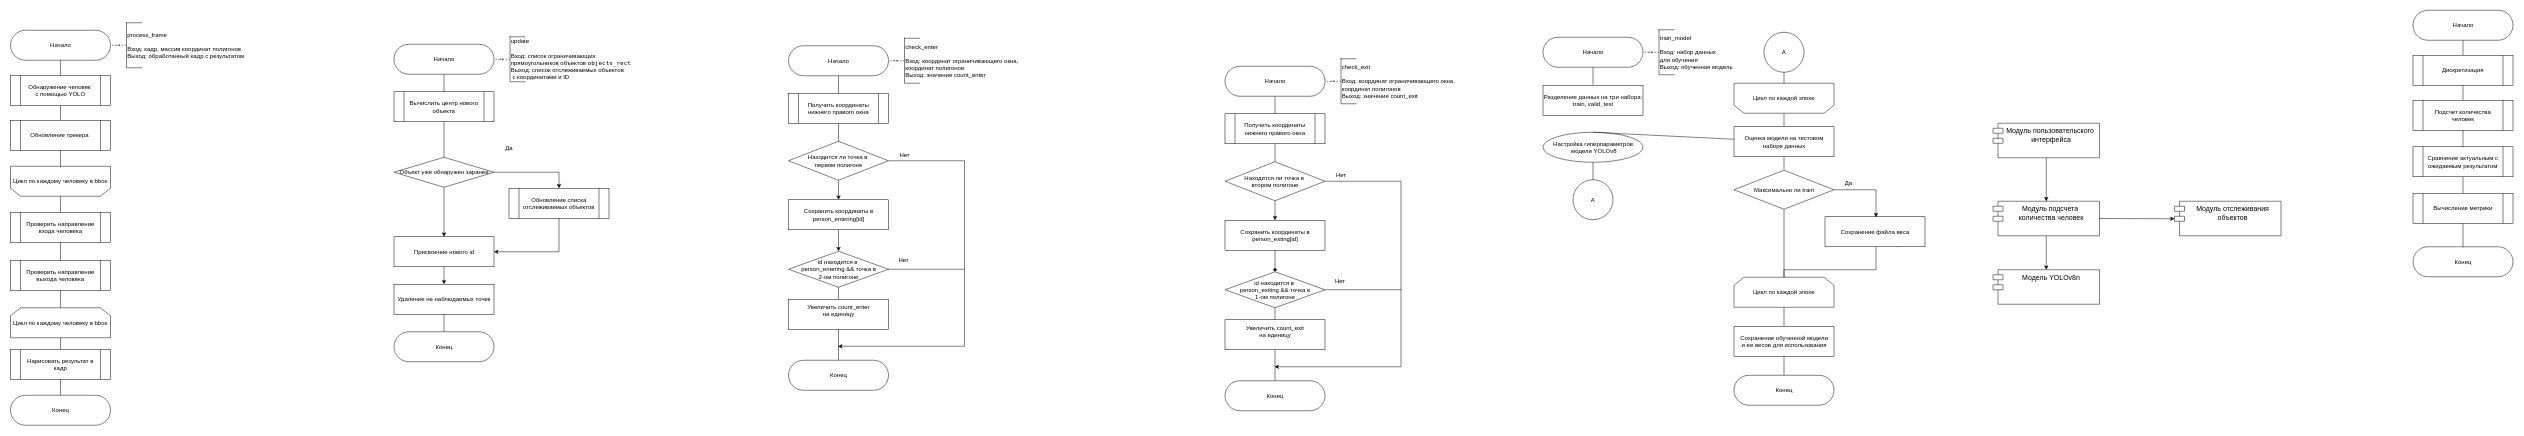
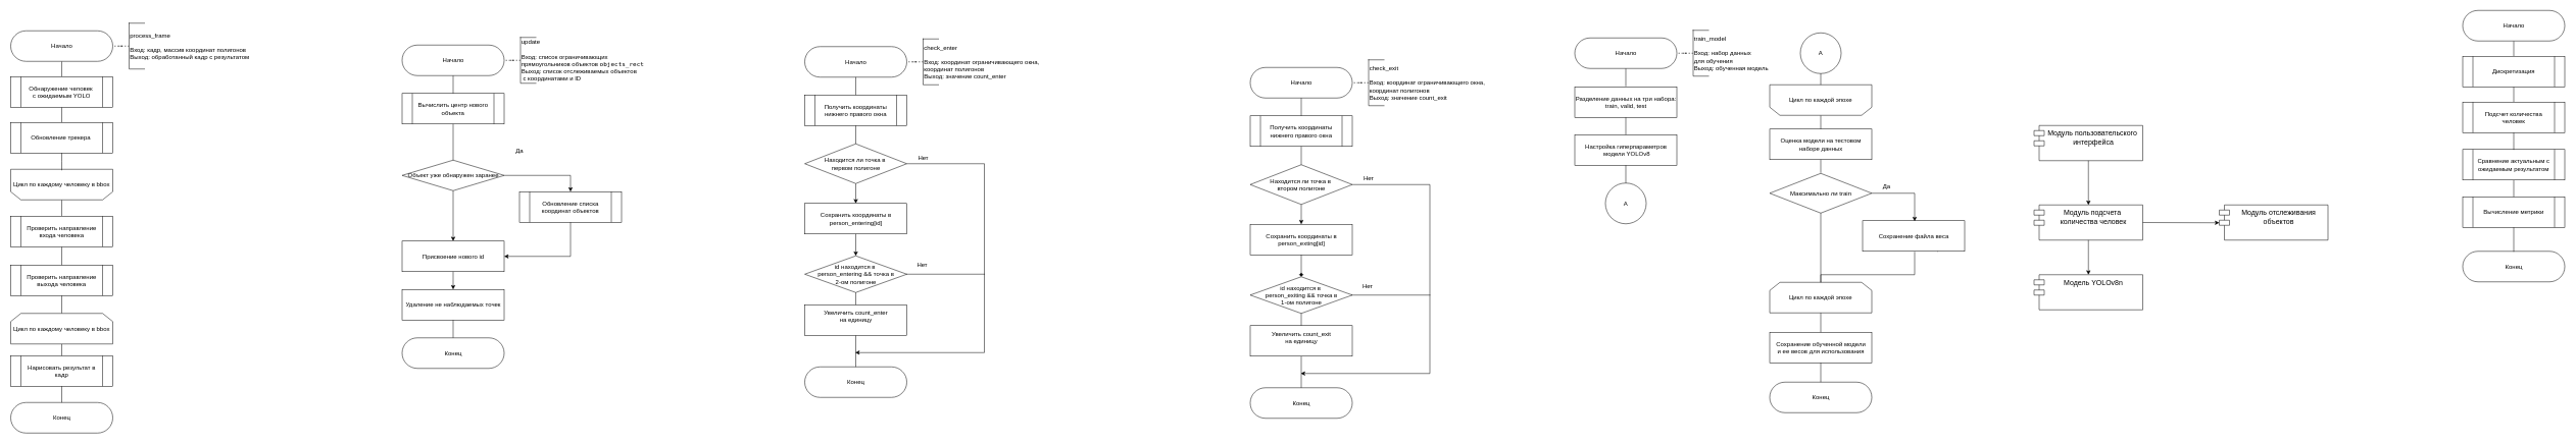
- <mxCell id="19" value="Обнаружение человек&amp;nbsp;&lt;div&gt;с помощью YOLO&lt;/div&gt;" style="shape=process;whiteSpace=wrap;html=1;backgroundOutline=1;" parent="1" vertex="1"><mxGeometry x="20" y="150" width="200" height="60" as="geometry" /></mxCell>
+ <mxCell id="19" value="Обнаружение человек&amp;nbsp;&lt;div&gt;с ожидаемым YOLO&lt;/div&gt;" style="shape=process;whiteSpace=wrap;html=1;backgroundOutline=1;" parent="1" vertex="1"><mxGeometry x="20" y="150" width="200" height="60" as="geometry" /></mxCell>
- <mxCell id="84" value="" style="endArrow=none;html=1;rounded=0;exitX=0.5;exitY=0;exitDx=0;exitDy=0;" parent="1" source="83" target="97" edge="1"><mxGeometry width="50" height="50" relative="1" as="geometry"><mxPoint x="3163" y="483" as="sourcePoint" /><mxPoint x="3213" y="433" as="targetPoint" /></mxGeometry></mxCell>
+ <mxCell id="84" value="" style="endArrow=none;html=1;rounded=0;entryX=0.5;entryY=1;entryDx=0;entryDy=0;exitX=0.5;exitY=0;exitDx=0;exitDy=0;" parent="1" source="83" target="82" edge="1"><mxGeometry width="50" height="50" relative="1" as="geometry"><mxPoint x="3163" y="483" as="sourcePoint" /><mxPoint x="3213" y="433" as="targetPoint" /></mxGeometry></mxCell>
- <mxCell id="83" value="Настройка гиперпараметров&lt;div&gt;&amp;nbsp;модели YOLOv8&lt;/div&gt;" style="ellipse;html=1;dashed=0;whitespace=wrap;" parent="1" vertex="1"><mxGeometry x="3085" y="264" width="200" height="60" as="geometry" /></mxCell>
+ <mxCell id="83" value="Настройка гиперпараметров&lt;div&gt;&amp;nbsp;модели YOLOv8&lt;/div&gt;" style="html=1;dashed=0;whitespace=wrap;" parent="1" vertex="1"><mxGeometry x="3085" y="264" width="200" height="60" as="geometry" /></mxCell>
- <mxCell id="29" value="Обновление списка отслеживаемых объектов" style="shape=process;whiteSpace=wrap;html=1;backgroundOutline=1;" parent="1" vertex="1"><mxGeometry x="1017" y="376" width="200" height="60" as="geometry" /></mxCell>
+ <mxCell id="29" value="Обновление списка координат объектов" style="shape=process;whiteSpace=wrap;html=1;backgroundOutline=1;" parent="1" vertex="1"><mxGeometry x="1017" y="376" width="200" height="60" as="geometry" /></mxCell>
